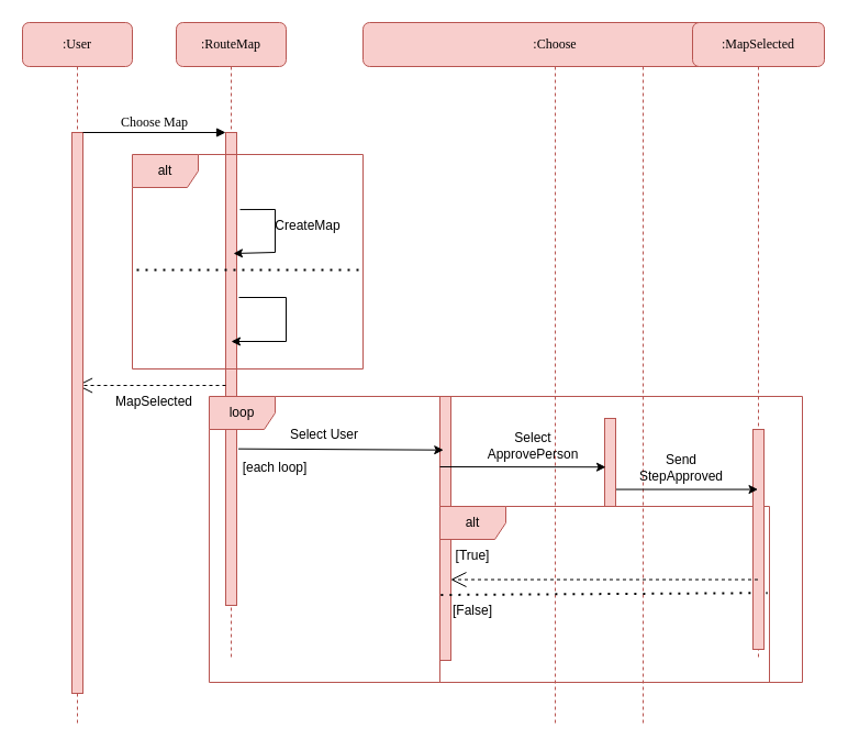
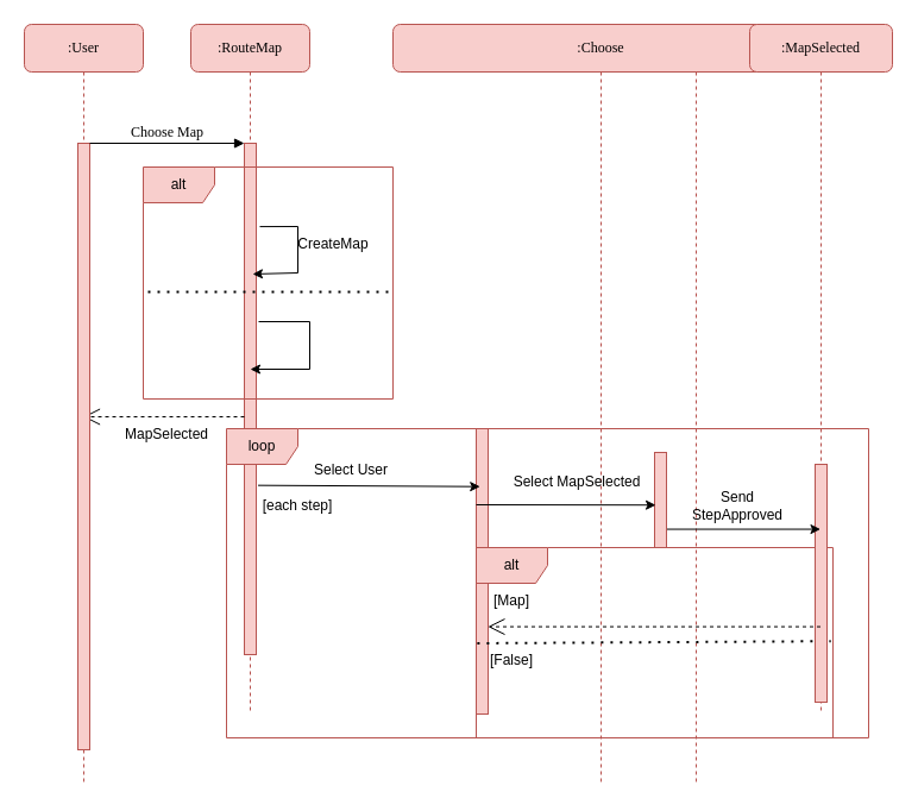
- <mxCell id="14" value="Select ApprovePerson" style="text;html=1;align=center;verticalAlign=middle;whiteSpace=wrap;rounded=0;" parent="8" vertex="1"><mxGeometry x="100" y="370" width="110" height="30" as="geometry" /></mxCell>
+ <mxCell id="14" value="Select MapSelected" style="text;html=1;align=center;verticalAlign=middle;whiteSpace=wrap;rounded=0;" parent="8" vertex="1"><mxGeometry x="100" y="370" width="110" height="30" as="geometry" /></mxCell>
- <mxCell id="32" value="[each loop]" style="text;html=1;align=center;verticalAlign=middle;whiteSpace=wrap;rounded=0;" parent="1" vertex="1"><mxGeometry x="200" y="410" width="100" height="30" as="geometry" /></mxCell>
+ <mxCell id="32" value="[each step]" style="text;html=1;align=center;verticalAlign=middle;whiteSpace=wrap;rounded=0;" parent="1" vertex="1"><mxGeometry x="200" y="410" width="100" height="30" as="geometry" /></mxCell>
- <mxCell id="15" value="[True]" style="text;html=1;align=center;verticalAlign=middle;whiteSpace=wrap;rounded=0;" vertex="1" parent="8"><mxGeometry x="70" y="470" width="60" height="30" as="geometry" /></mxCell>
+ <mxCell id="15" value="[Map]" style="text;html=1;align=center;verticalAlign=middle;whiteSpace=wrap;rounded=0;" vertex="1" parent="8"><mxGeometry x="70" y="470" width="60" height="30" as="geometry" /></mxCell>
